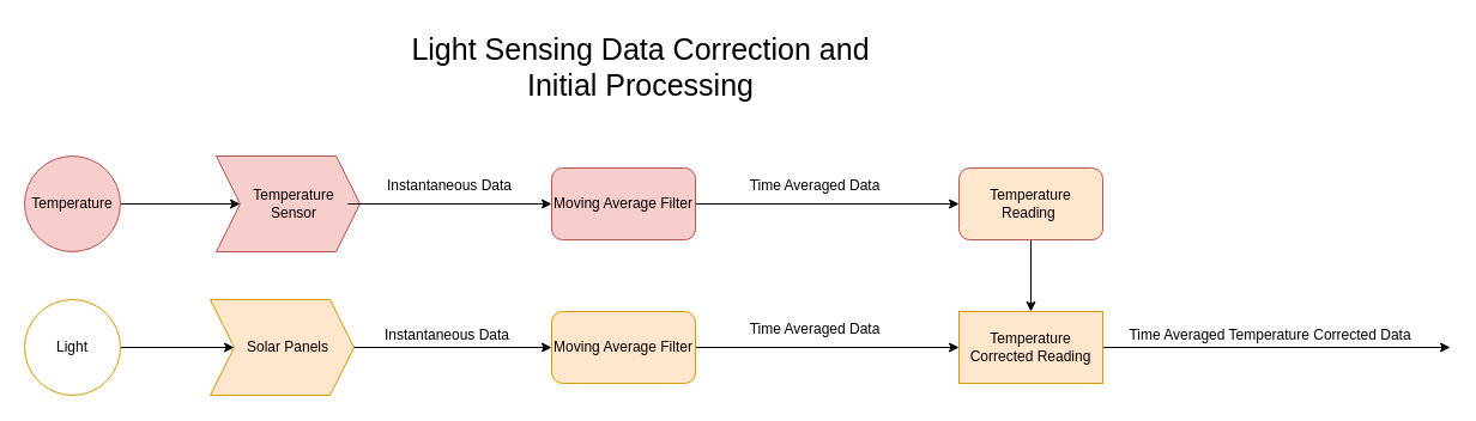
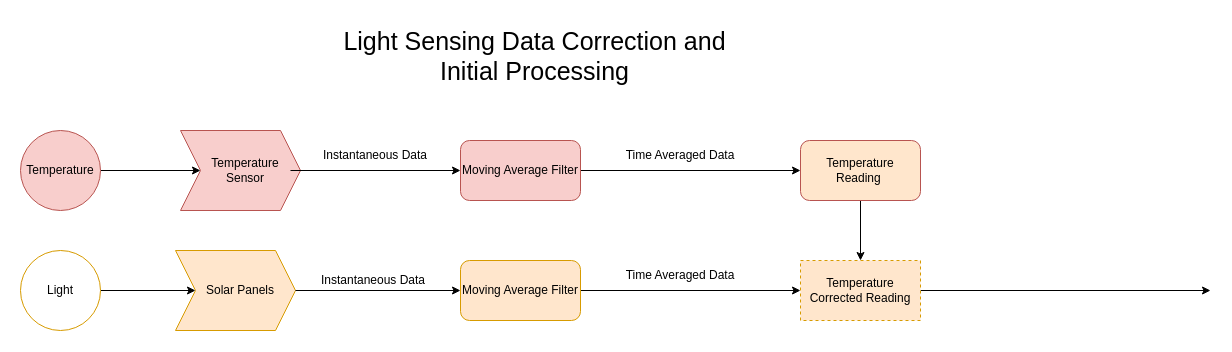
- <mxCell id="27" value="Time Averaged Temperature Corrected Data" style="text;html=1;strokeColor=none;fillColor=none;align=center;verticalAlign=middle;whiteSpace=wrap;rounded=0;" parent="1" vertex="1"><mxGeometry x="940" y="270" width="240" height="20" as="geometry" /></mxCell>
- <mxCell id="20" value="Temperature Corrected Reading" style="rounded=0;whiteSpace=wrap;html=1;fillColor=#ffe6cc;strokeColor=#d79b00;" parent="1" vertex="1"><mxGeometry x="800" y="260" width="120" height="60" as="geometry" /></mxCell>
+ <mxCell id="20" value="Temperature Corrected Reading" style="rounded=0;whiteSpace=wrap;html=1;fillColor=#ffe6cc;strokeColor=#d79b00;dashed=1;" parent="1" vertex="1"><mxGeometry x="800" y="260" width="120" height="60" as="geometry" /></mxCell>
